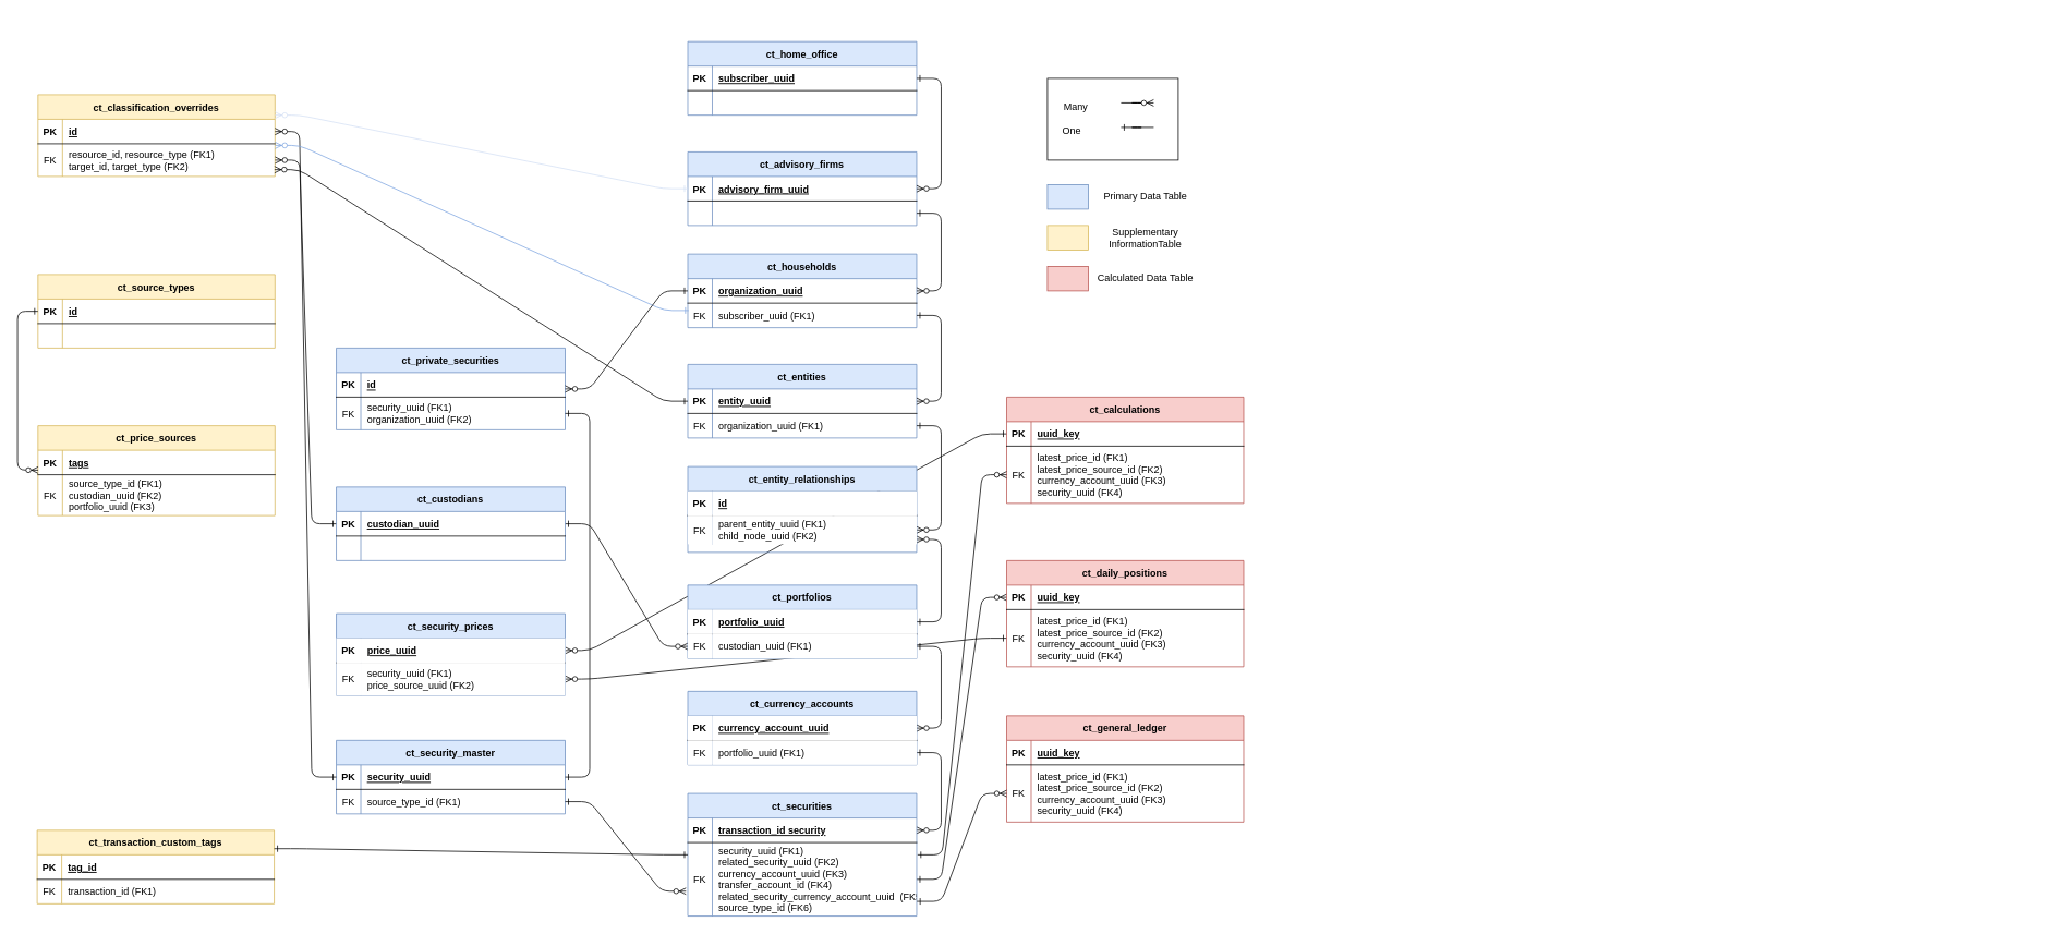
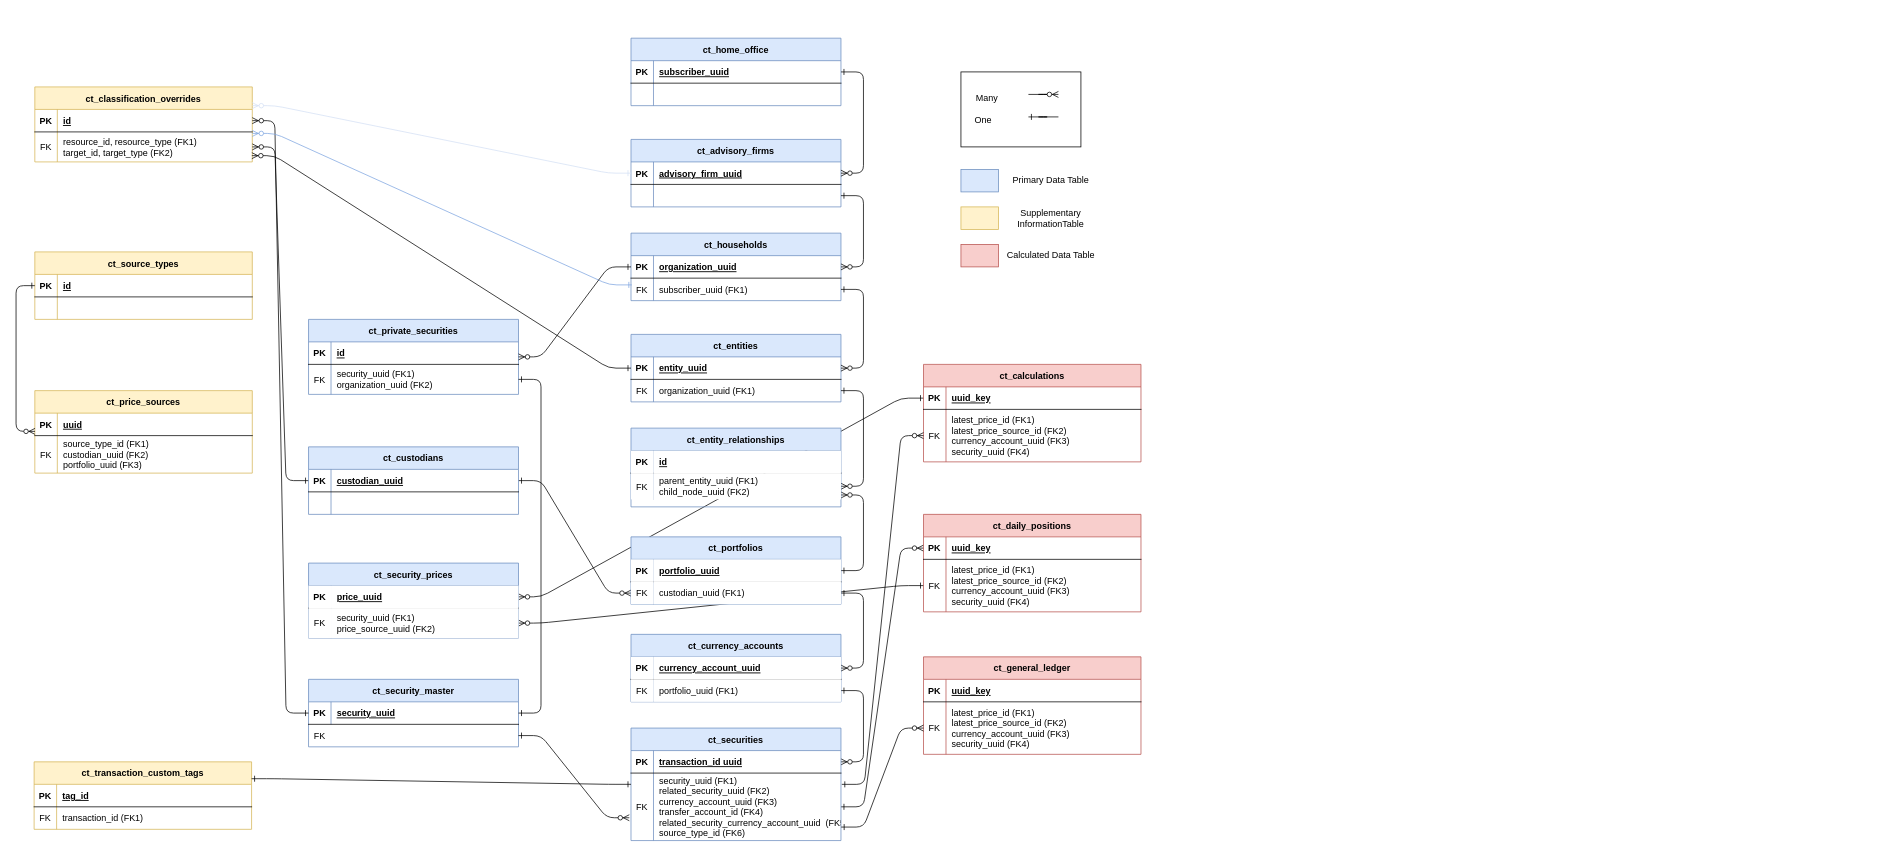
- <mxCell id="59" value="tags" style="shape=partialRectangle;overflow=hidden;connectable=0;fillColor=none;top=0;left=0;bottom=0;right=0;align=left;spacingLeft=6;fontStyle=5;" parent="57" vertex="1"><mxGeometry x="30" width="260" height="30" as="geometry"><mxRectangle width="260" height="30" as="alternateBounds" /></mxGeometry></mxCell>
+ <mxCell id="59" value="uuid" style="shape=partialRectangle;overflow=hidden;connectable=0;fillColor=none;top=0;left=0;bottom=0;right=0;align=left;spacingLeft=6;fontStyle=5;" parent="57" vertex="1"><mxGeometry x="30" width="260" height="30" as="geometry"><mxRectangle width="260" height="30" as="alternateBounds" /></mxGeometry></mxCell>
- <mxCell id="69" value="source_type_id (FK1)" style="shape=partialRectangle;overflow=hidden;connectable=0;fillColor=none;top=0;left=0;bottom=0;right=0;align=left;spacingLeft=6;" parent="67" vertex="1"><mxGeometry x="30" width="250" height="30" as="geometry"><mxRectangle width="250" height="30" as="alternateBounds" /></mxGeometry></mxCell>
- <mxCell id="10" value="transaction_id security" style="shape=partialRectangle;overflow=hidden;connectable=0;fillColor=none;top=0;left=0;bottom=0;right=0;align=left;spacingLeft=6;fontStyle=5;" parent="8" vertex="1"><mxGeometry x="30" width="250" height="30" as="geometry"><mxRectangle width="250" height="30" as="alternateBounds" /></mxGeometry></mxCell>
+ <mxCell id="10" value="transaction_id uuid" style="shape=partialRectangle;overflow=hidden;connectable=0;fillColor=none;top=0;left=0;bottom=0;right=0;align=left;spacingLeft=6;fontStyle=5;" parent="8" vertex="1"><mxGeometry x="30" width="250" height="30" as="geometry"><mxRectangle width="250" height="30" as="alternateBounds" /></mxGeometry></mxCell>
